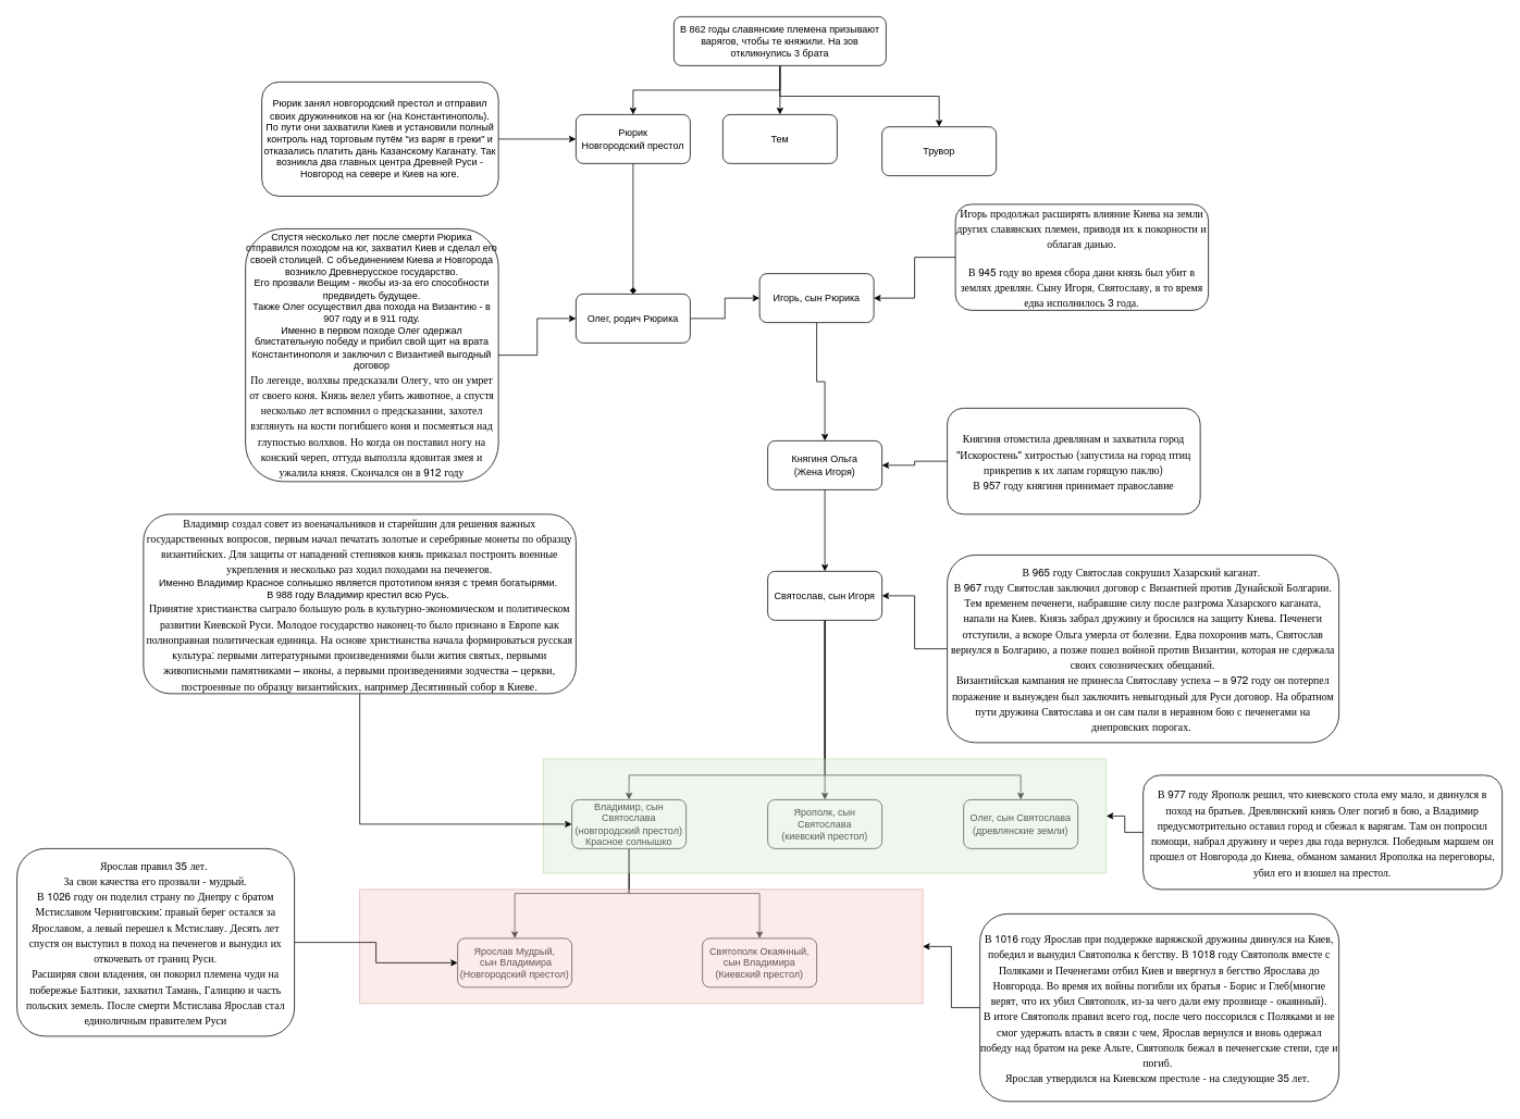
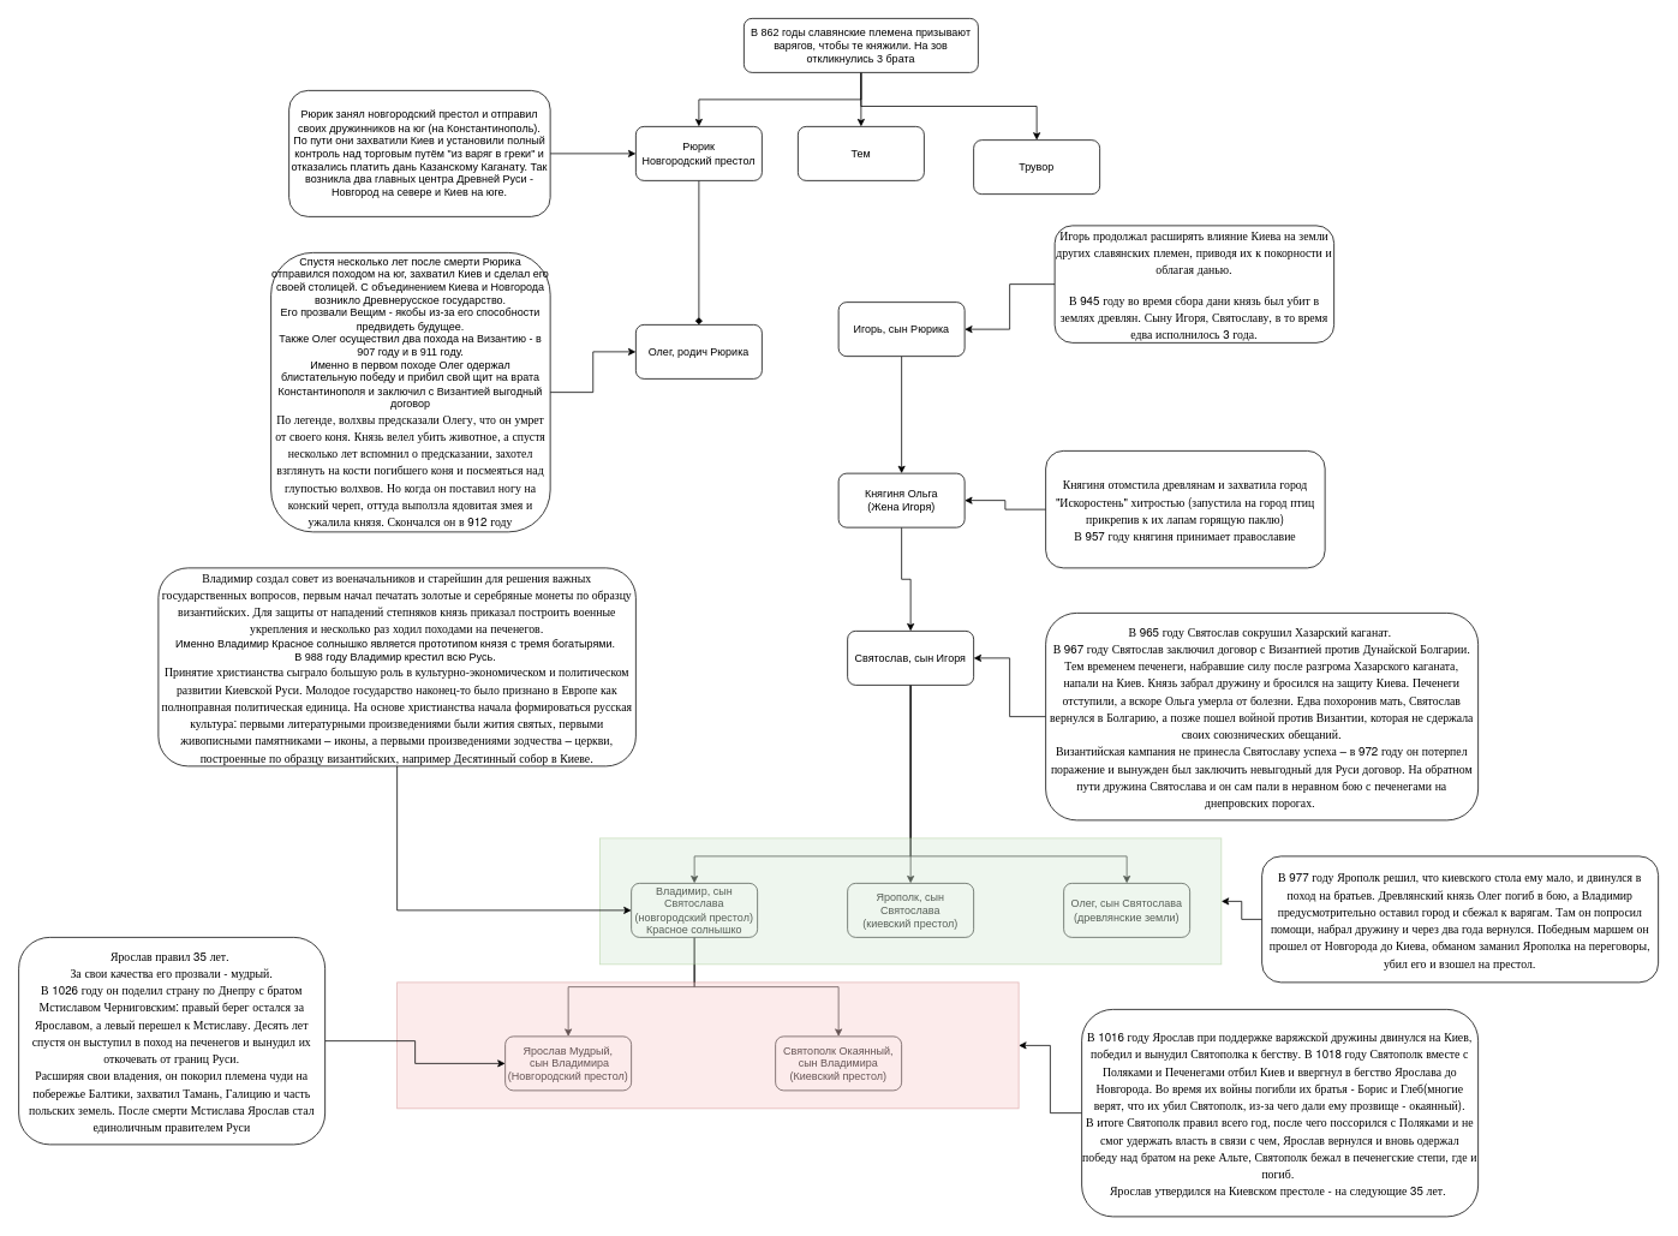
- <mxCell id="12" style="edgeStyle=orthogonalEdgeStyle;rounded=0;orthogonalLoop=1;jettySize=auto;html=1;exitX=1;exitY=0.5;exitDx=0;exitDy=0;" parent="1" source="13" target="17" edge="1"><mxGeometry relative="1" as="geometry" /></mxCell>
- <mxCell id="21" value="Княгиня Ольга&lt;div&gt;(Жена Игоря)&lt;/div&gt;" style="rounded=1;whiteSpace=wrap;html=1;" parent="1" vertex="1"><mxGeometry x="940" y="540" width="140" height="60" as="geometry" /></mxCell>
+ <mxCell id="21" value="Княгиня Ольга&lt;div&gt;(Жена Игоря)&lt;/div&gt;" style="rounded=1;whiteSpace=wrap;html=1;" parent="1" vertex="1"><mxGeometry x="930" y="525" width="140" height="60" as="geometry" /></mxCell>
